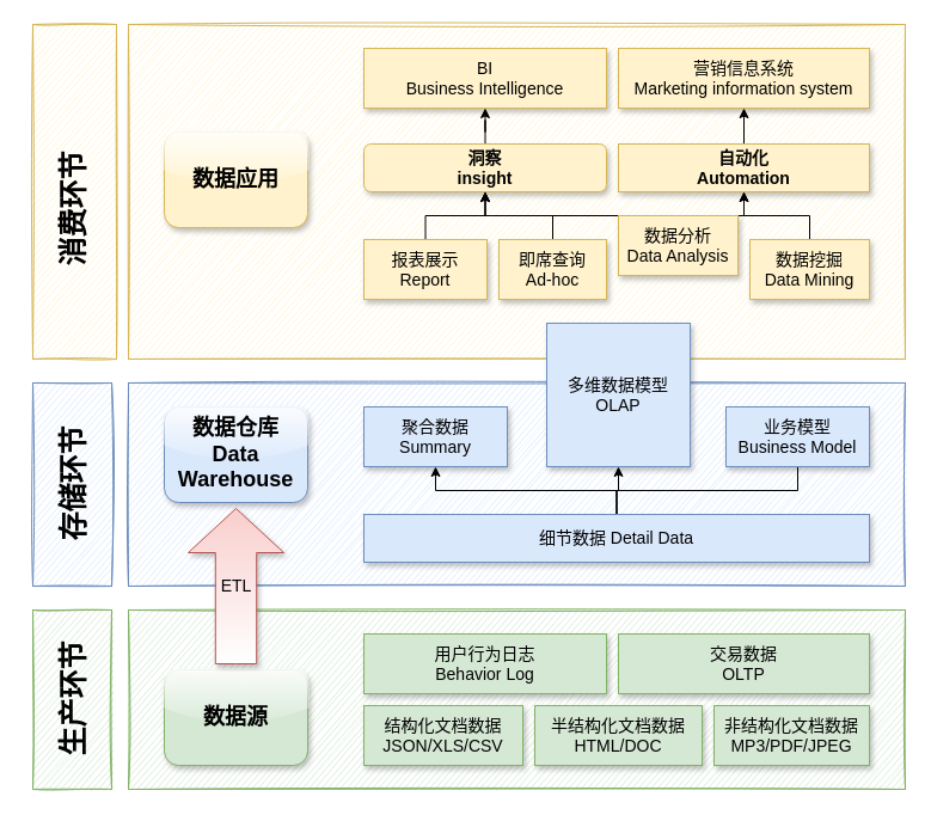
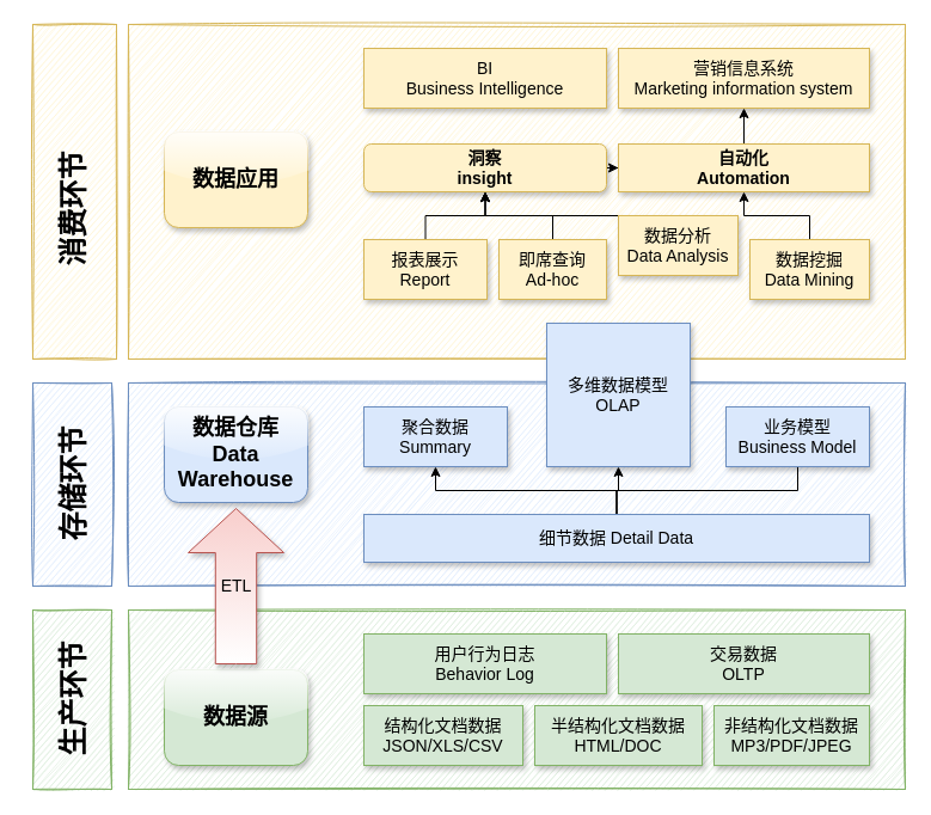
- <mxCell id="9" style="edgeStyle=orthogonalEdgeStyle;rounded=0;orthogonalLoop=1;jettySize=auto;html=1;entryX=0.5;entryY=1;entryDx=0;entryDy=0;fontSize=14;" parent="1" source="39" target="41" edge="1"><mxGeometry relative="1" as="geometry" /></mxCell>
+ <mxCell id="9" style="edgeStyle=orthogonalEdgeStyle;rounded=0;orthogonalLoop=1;jettySize=auto;html=1;fontSize=14;" parent="1" source="39" target="40" edge="1"><mxGeometry relative="1" as="geometry" /></mxCell>
- <mxCell id="12" style="edgeStyle=orthogonalEdgeStyle;rounded=0;orthogonalLoop=1;jettySize=auto;html=1;entryX=0.5;entryY=1;entryDx=0;entryDy=0;fontSize=14;" parent="1" source="32" target="40" edge="1"><mxGeometry relative="1" as="geometry"><Array as="points"><mxPoint x="462" y="180" /><mxPoint x="622" y="180" /></Array></mxGeometry></mxCell>
